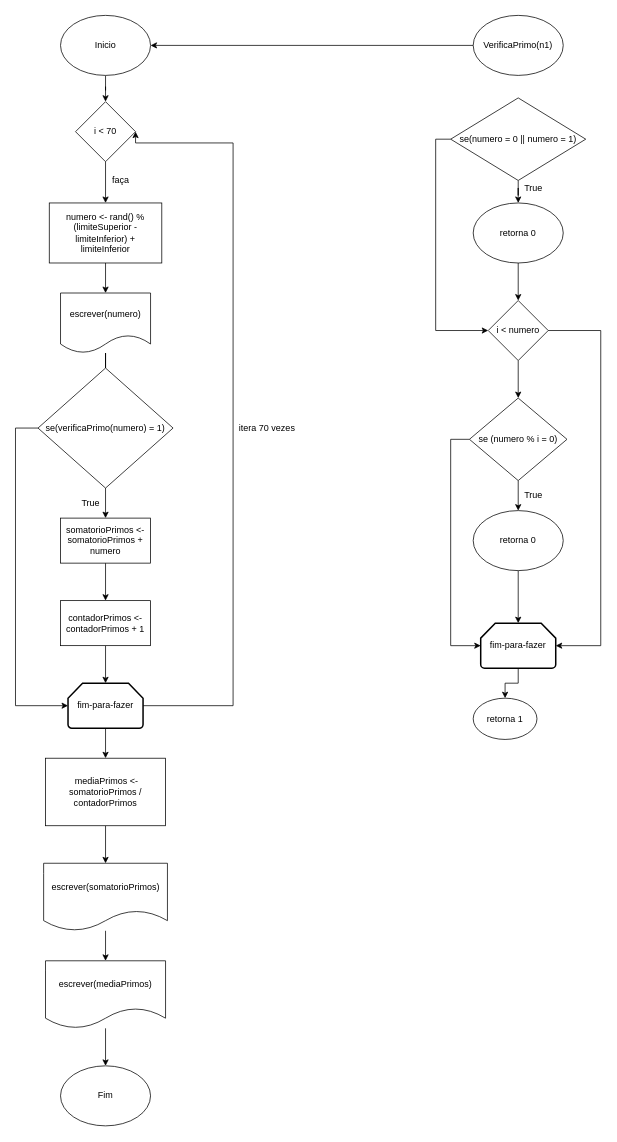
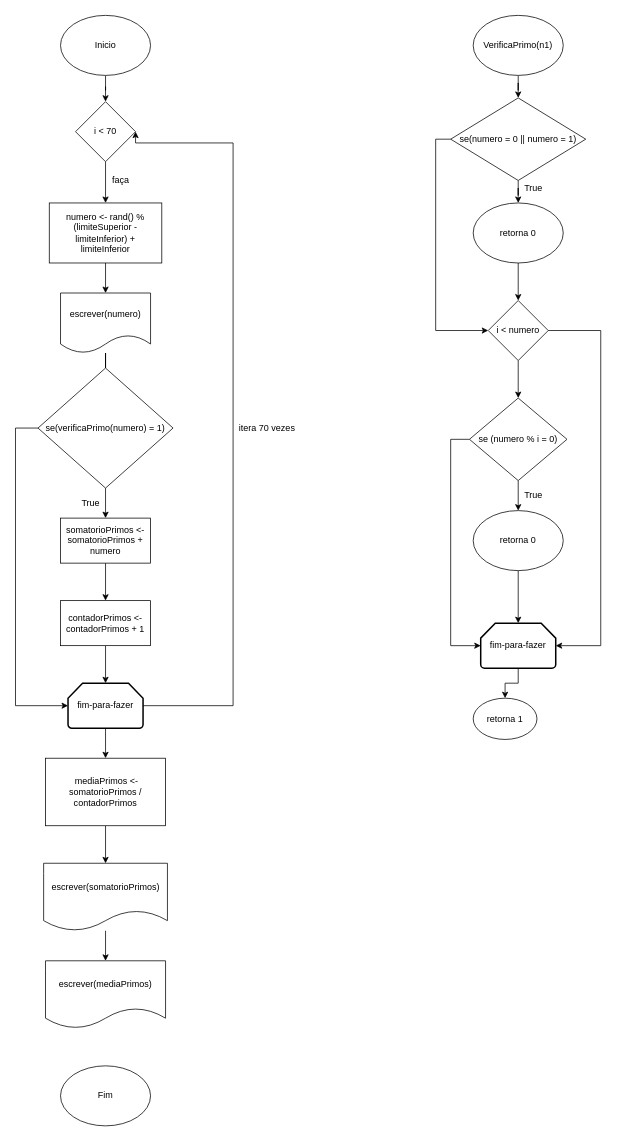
- <mxCell id="30" style="edgeStyle=orthogonalEdgeStyle;rounded=0;orthogonalLoop=1;jettySize=auto;html=1;" edge="1" parent="1" source="31" target="3"><mxGeometry relative="1" as="geometry" /></mxCell>
+ <mxCell id="30" style="edgeStyle=orthogonalEdgeStyle;rounded=0;orthogonalLoop=1;jettySize=auto;html=1;entryX=0.5;entryY=0;entryDx=0;entryDy=0;" edge="1" parent="1" source="31" target="34"><mxGeometry relative="1" as="geometry" /></mxCell>
- <mxCell id="25" style="edgeStyle=orthogonalEdgeStyle;rounded=0;orthogonalLoop=1;jettySize=auto;html=1;entryX=0.5;entryY=0;entryDx=0;entryDy=0;" edge="1" parent="1" source="26" target="27"><mxGeometry relative="1" as="geometry" /></mxCell>
